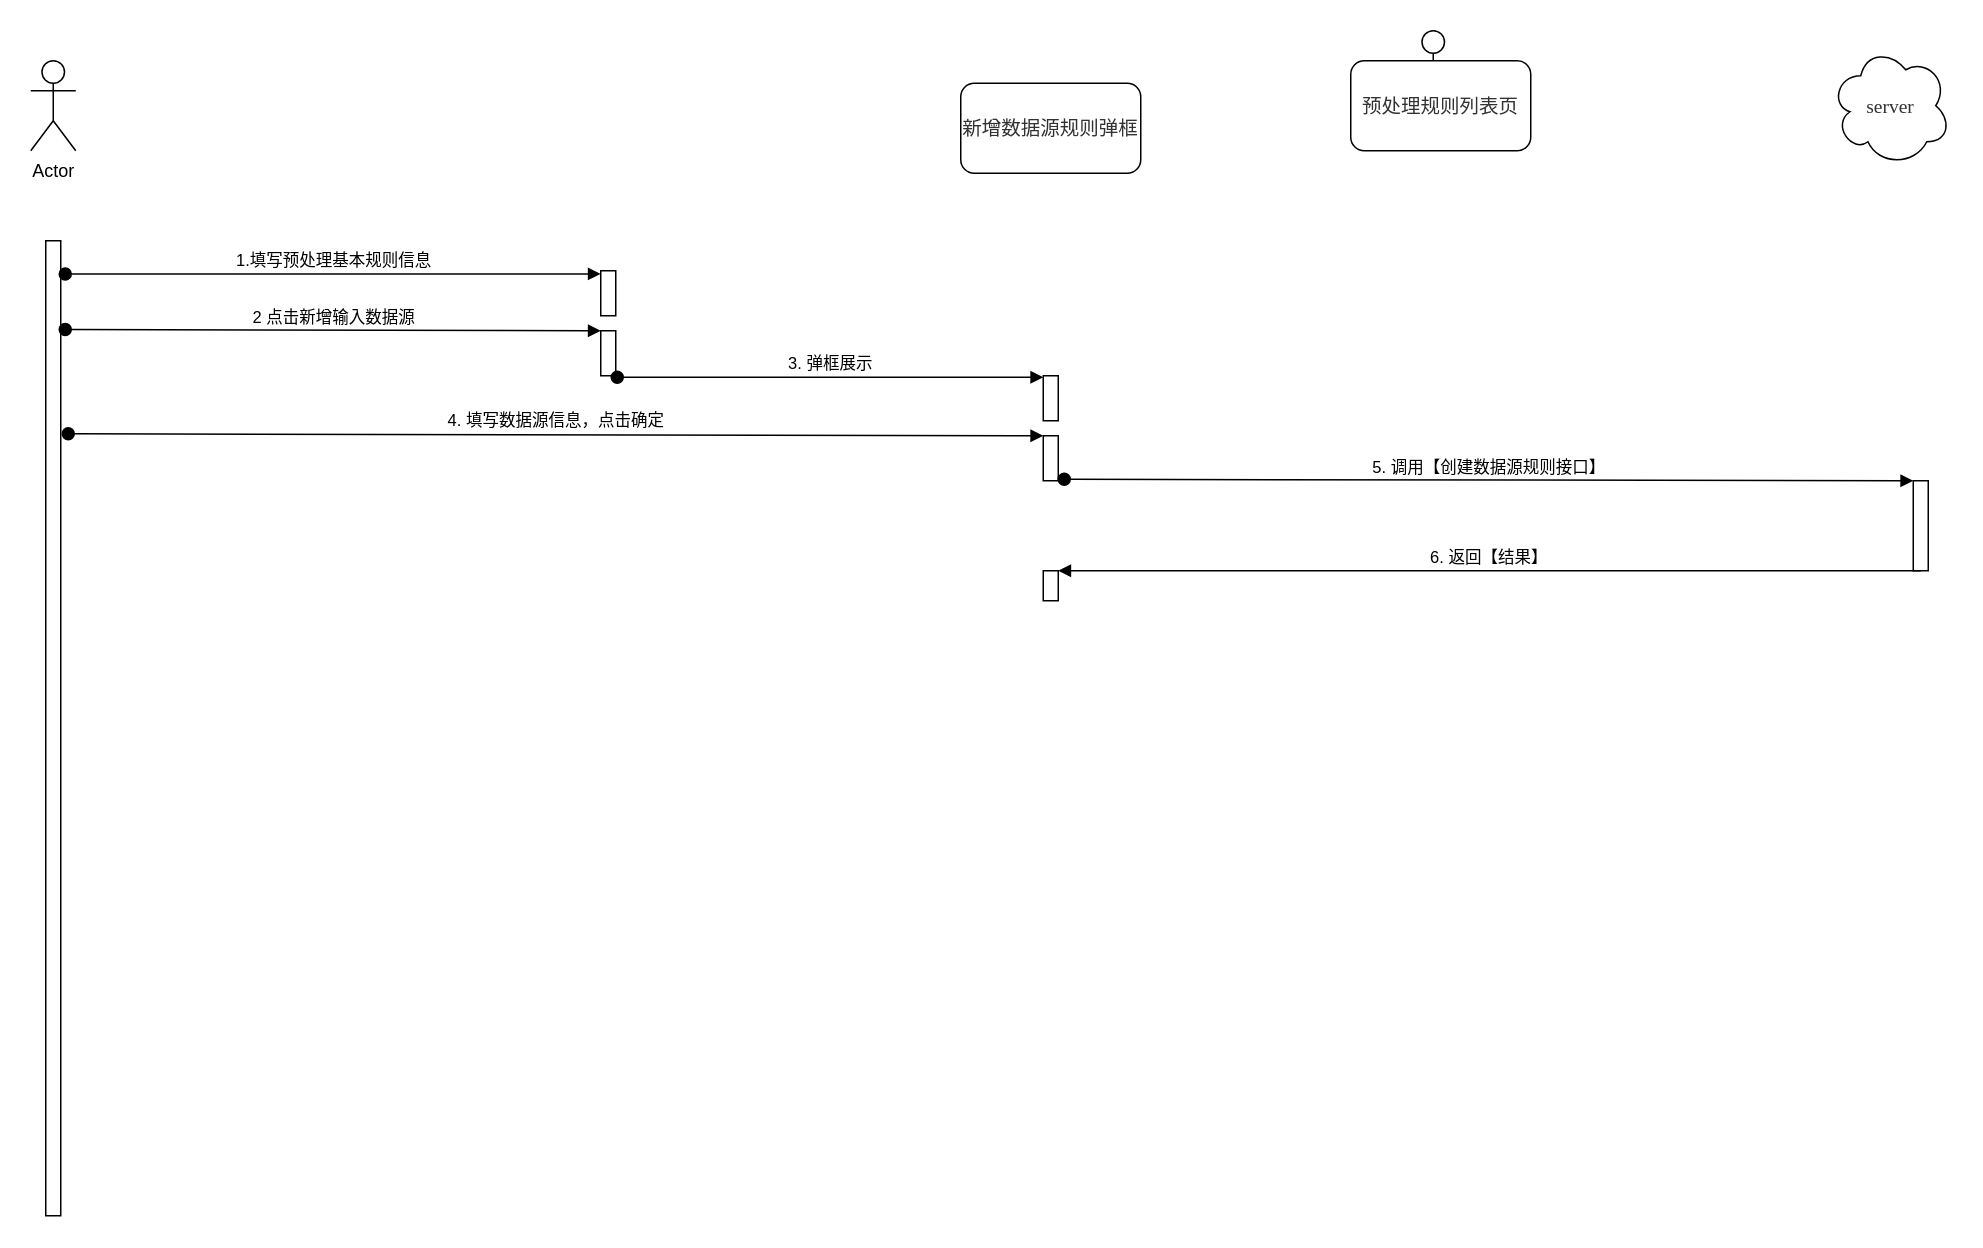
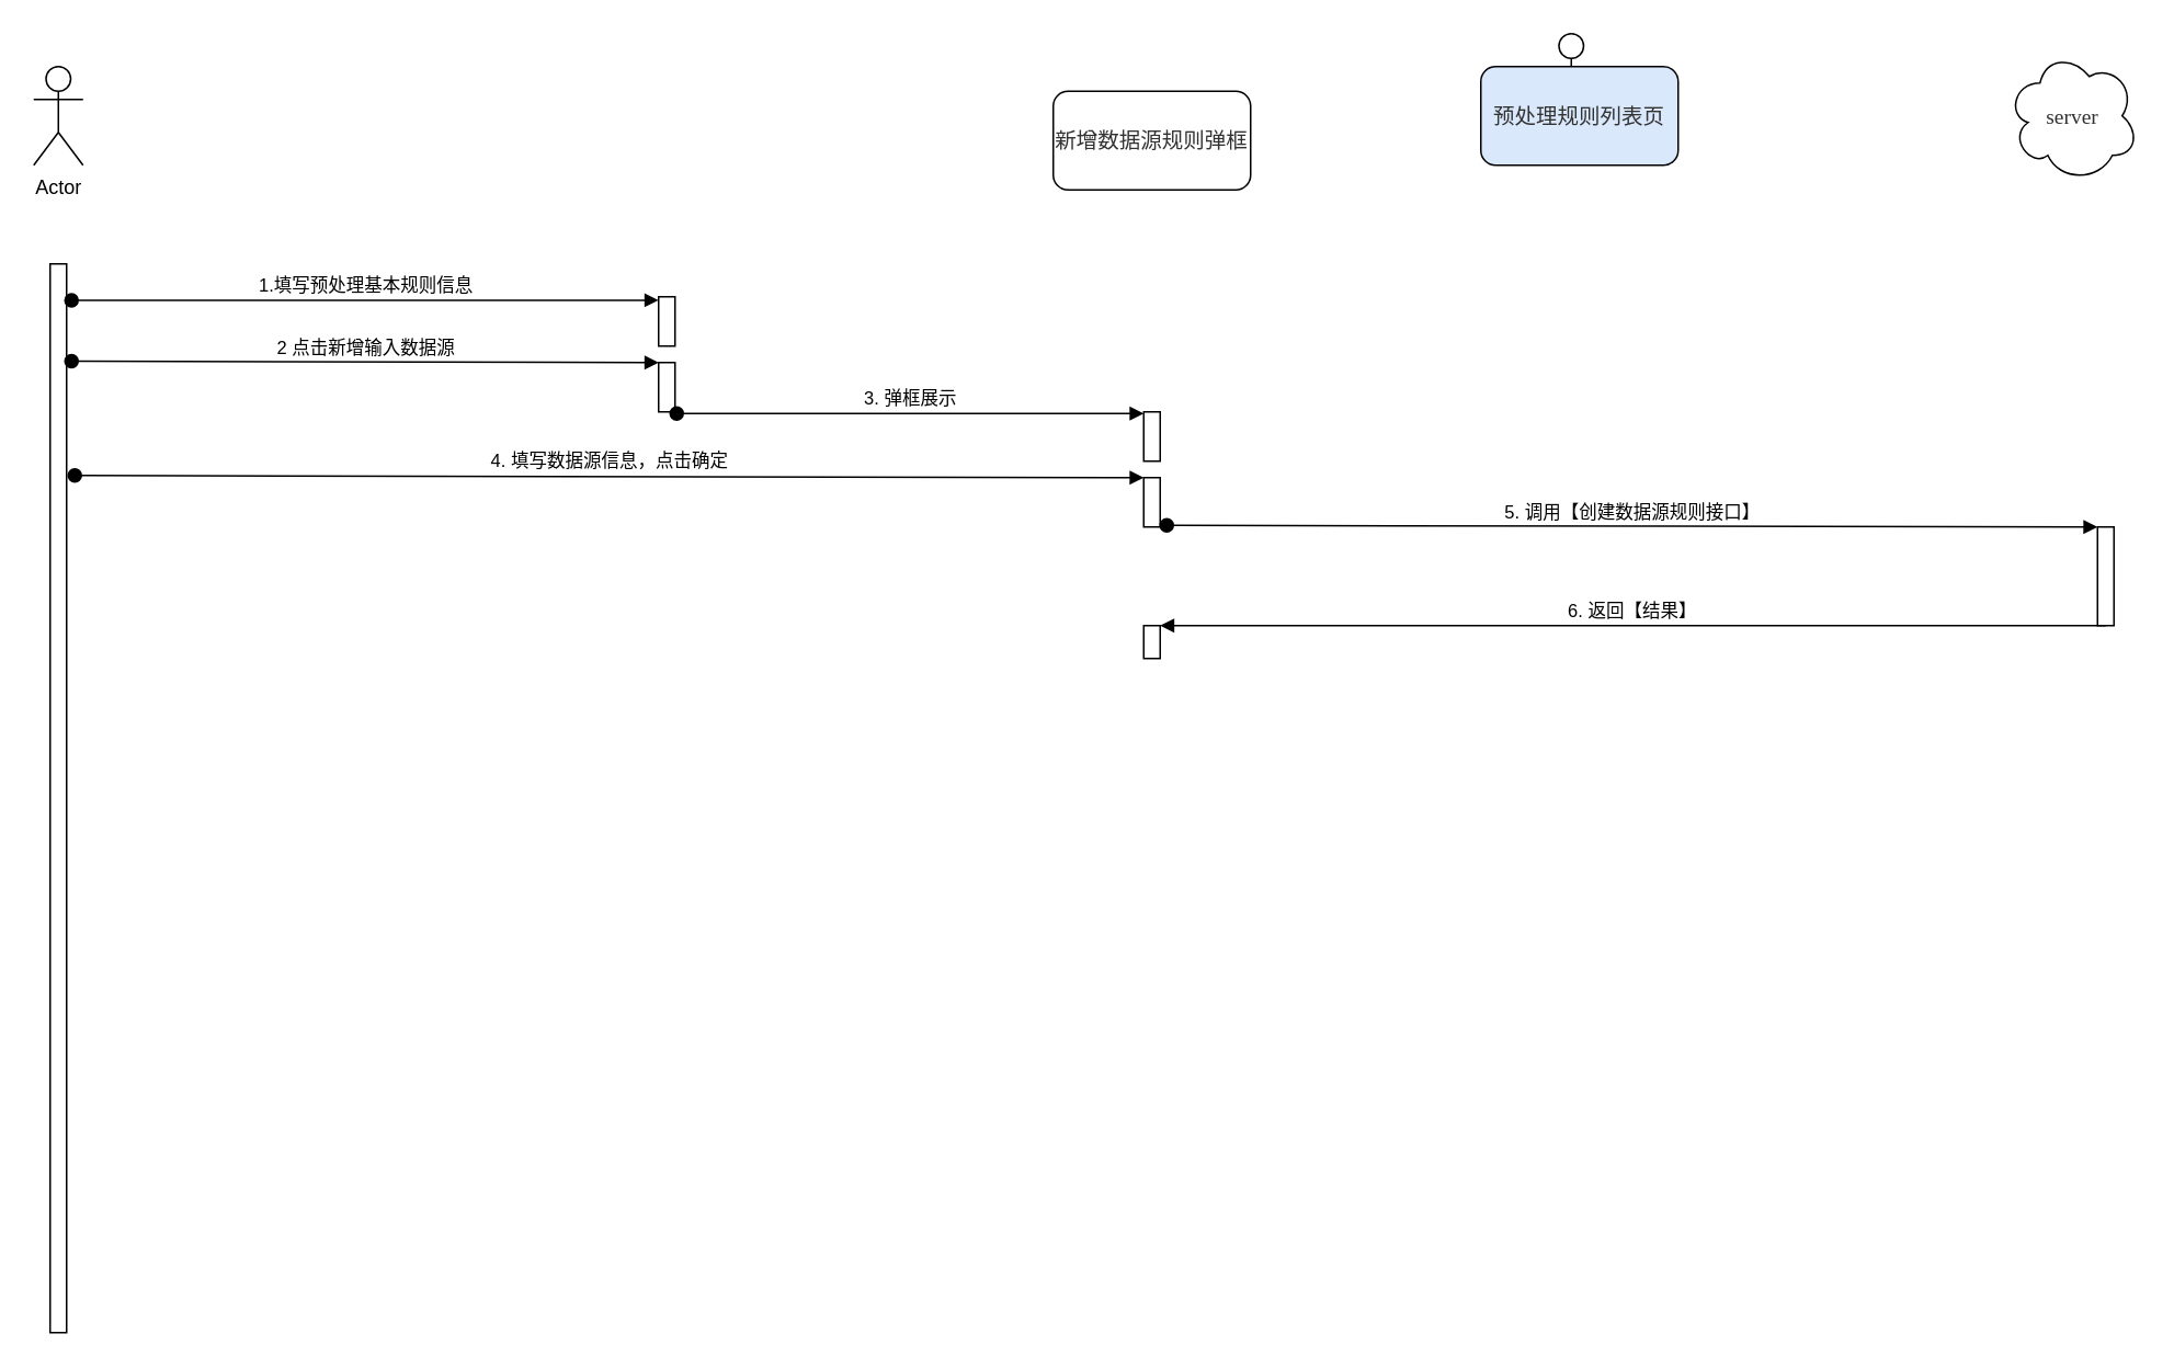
- <mxCell id="4" value="&lt;span style=&quot;color: rgb(50, 50, 50); font-family: 微软雅黑; font-size: 13px; background-color: rgba(255, 255, 255, 0.01);&quot;&gt;预处理规则列表页&lt;/span&gt;" style="rounded=1;whiteSpace=wrap;html=1;" vertex="1" parent="1"><mxGeometry x="900" y="40" width="120" height="60" as="geometry" /></mxCell>
+ <mxCell id="4" value="&lt;span style=&quot;color: rgb(50, 50, 50); font-family: 微软雅黑; font-size: 13px; background-color: rgba(255, 255, 255, 0.01);&quot;&gt;预处理规则列表页&lt;/span&gt;" style="rounded=1;whiteSpace=wrap;html=1;fillColor=#dae8fc;" vertex="1" parent="1"><mxGeometry x="900" y="40" width="120" height="60" as="geometry" /></mxCell>
